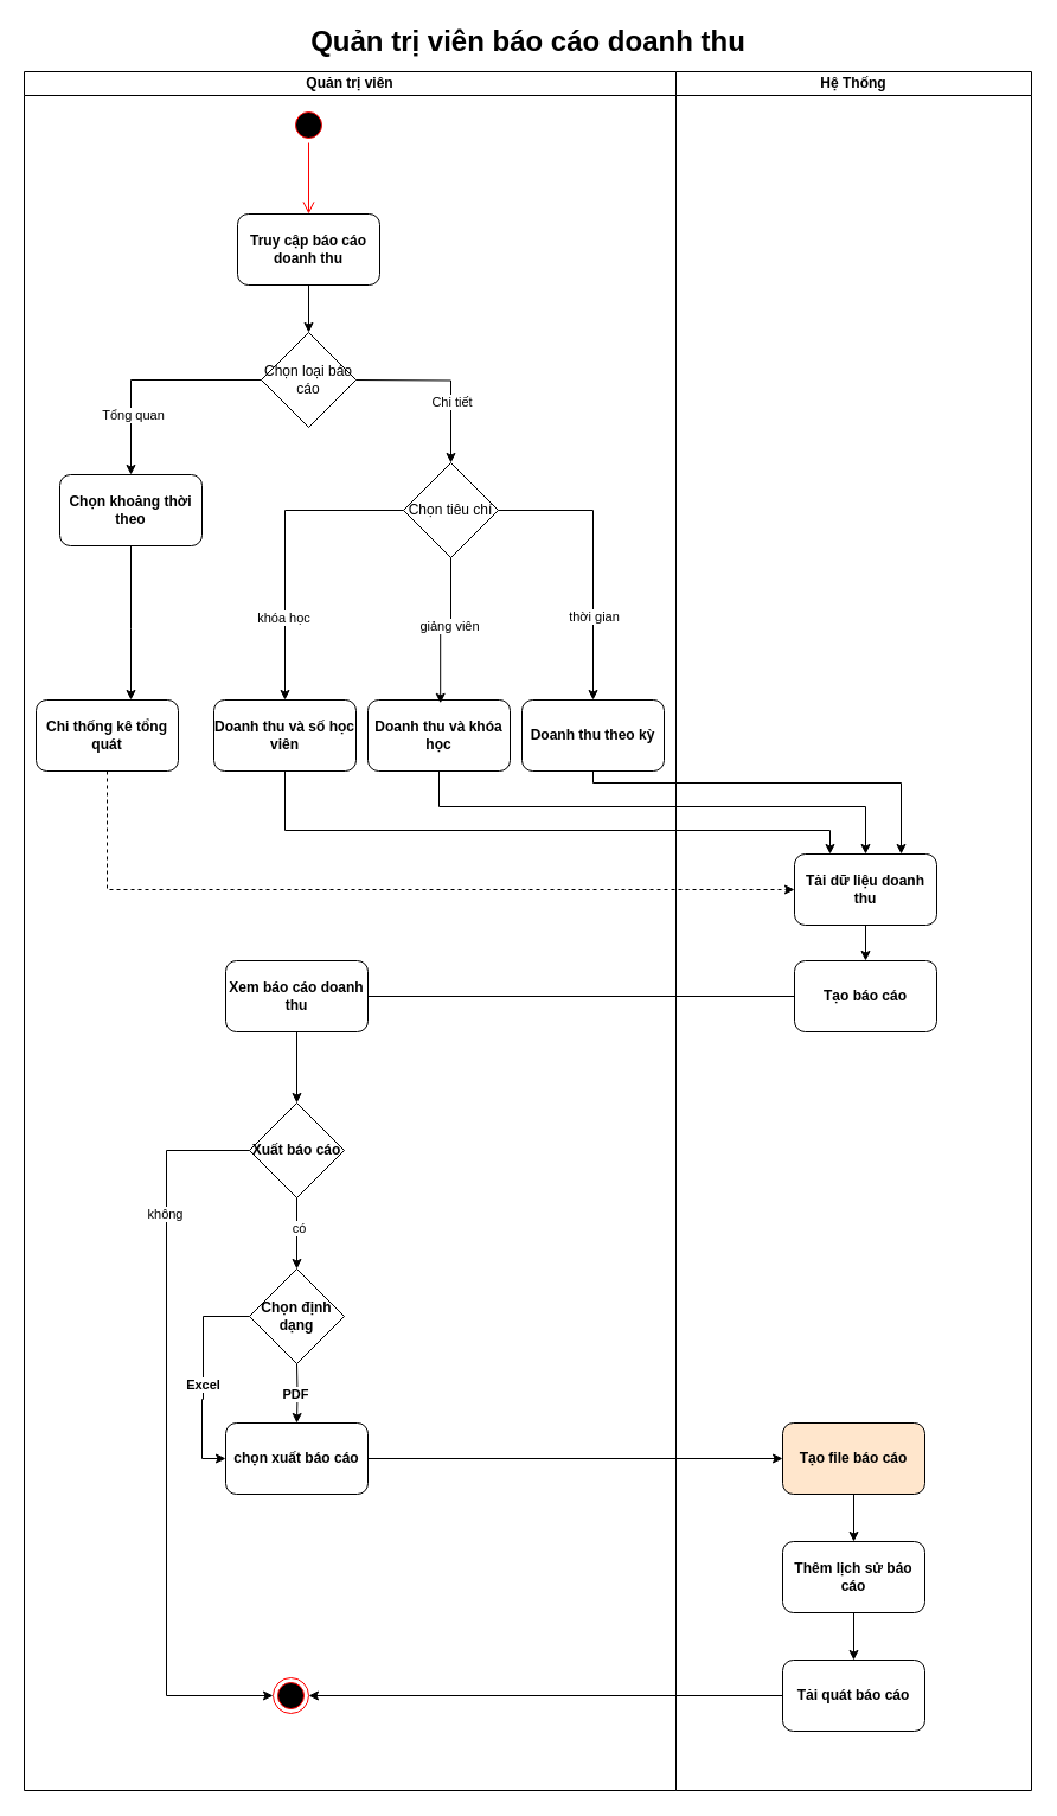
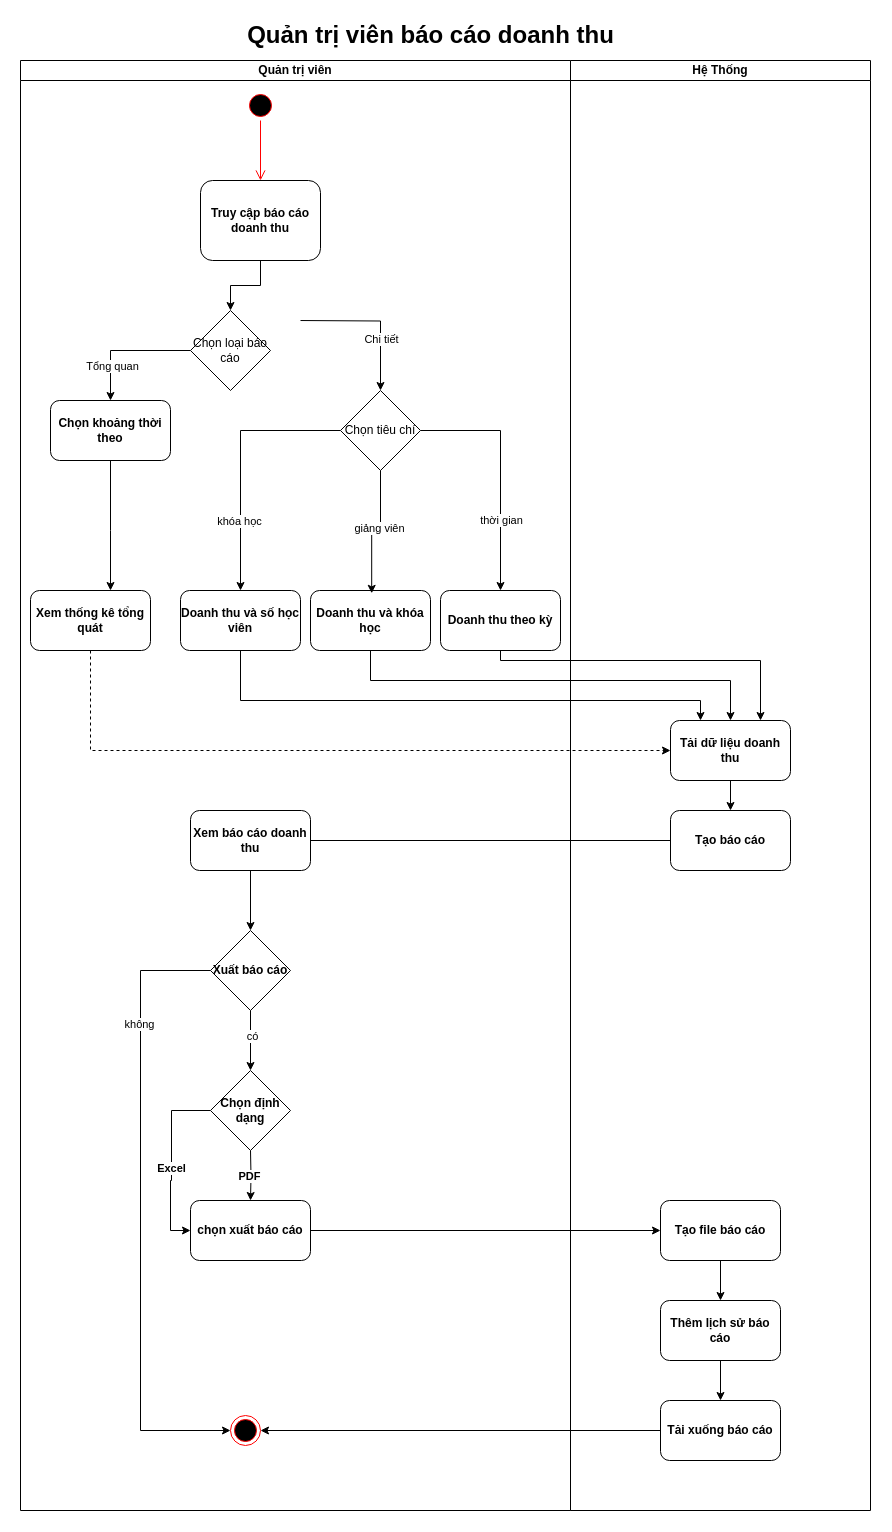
- <mxCell id="46" value="&lt;span style=&quot;font-size: 24px;&quot;&gt;Quản trị viên báo cáo doanh thu&lt;/span&gt;" style="text;html=1;align=center;verticalAlign=middle;whiteSpace=wrap;rounded=0;fontStyle=1" vertex="1" parent="1"><mxGeometry x="175" y="20" width="541" height="30" as="geometry" /></mxCell>
+ <mxCell id="46" value="&lt;span style=&quot;font-size: 24px;&quot;&gt;Quản trị viên báo cáo doanh thu&lt;/span&gt;" style="text;html=1;align=center;verticalAlign=middle;whiteSpace=wrap;rounded=0;fontStyle=1" vertex="1" parent="1"><mxGeometry x="160" y="20" width="541" height="30" as="geometry" /></mxCell>
- <mxCell id="6" value="Truy cập báo cáo doanh thu" style="rounded=1;whiteSpace=wrap;html=1;fontStyle=1" vertex="1" parent="2"><mxGeometry x="180" y="120" width="120" height="60" as="geometry" /></mxCell>
+ <mxCell id="6" value="Truy cập báo cáo doanh thu" style="rounded=1;whiteSpace=wrap;html=1;fontStyle=1" vertex="1" parent="2"><mxGeometry x="180" y="120" width="120" height="80" as="geometry" /></mxCell>
- <mxCell id="11" value="Chọn loại báo cáo" style="rhombus;whiteSpace=wrap;html=1;" vertex="1" parent="2"><mxGeometry x="200" y="220" width="80" height="80" as="geometry" /></mxCell>
+ <mxCell id="11" value="Chọn loại báo cáo" style="rhombus;whiteSpace=wrap;html=1;" vertex="1" parent="2"><mxGeometry x="170" y="250" width="80" height="80" as="geometry" /></mxCell>
- <mxCell id="18" value="Chi thống kê tổng quát" style="rounded=1;whiteSpace=wrap;html=1;fontStyle=1" vertex="1" parent="2"><mxGeometry x="10" y="530" width="120" height="60" as="geometry" /></mxCell>
+ <mxCell id="18" value="Xem thống kê tổng quát" style="rounded=1;whiteSpace=wrap;html=1;fontStyle=1" vertex="1" parent="2"><mxGeometry x="10" y="530" width="120" height="60" as="geometry" /></mxCell>
- <mxCell id="39" value="Tạo file báo cáo" style="rounded=1;whiteSpace=wrap;html=1;fontStyle=1;fillColor=#ffe6cc;" vertex="1" parent="28"><mxGeometry x="90" y="1140" width="120" height="60" as="geometry" /></mxCell>
+ <mxCell id="39" value="Tạo file báo cáo" style="rounded=1;whiteSpace=wrap;html=1;fontStyle=1" vertex="1" parent="28"><mxGeometry x="90" y="1140" width="120" height="60" as="geometry" /></mxCell>
- <mxCell id="42" value="Tải quát báo cáo" style="rounded=1;whiteSpace=wrap;html=1;fontStyle=1" vertex="1" parent="28"><mxGeometry x="90" y="1340" width="120" height="60" as="geometry" /></mxCell>
+ <mxCell id="42" value="Tải xuống báo cáo" style="rounded=1;whiteSpace=wrap;html=1;fontStyle=1" vertex="1" parent="28"><mxGeometry x="90" y="1340" width="120" height="60" as="geometry" /></mxCell>
